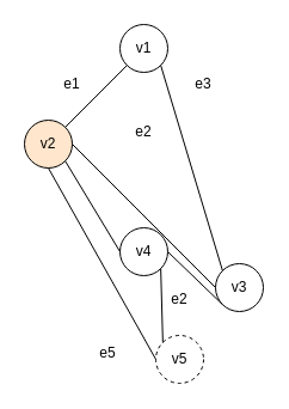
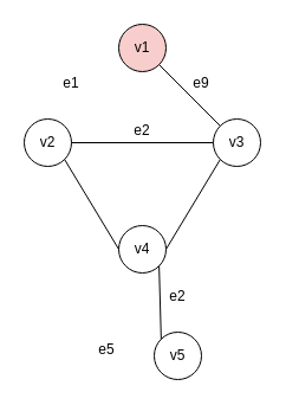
- <mxCell id="2" value="v1" style="ellipse;whiteSpace=wrap;html=1;aspect=fixed;" vertex="1" parent="1"><mxGeometry x="100" y="20" width="40" height="40" as="geometry" /></mxCell>
+ <mxCell id="2" value="v1" style="ellipse;whiteSpace=wrap;html=1;aspect=fixed;fillColor=#f8cecc;" vertex="1" parent="1"><mxGeometry x="100" y="20" width="40" height="40" as="geometry" /></mxCell>
- <mxCell id="18" value="e3" style="text;html=1;strokeColor=none;fillColor=none;align=center;verticalAlign=middle;whiteSpace=wrap;rounded=0;" vertex="1" parent="1"><mxGeometry x="150" y="60" width="40" height="20" as="geometry" /></mxCell>
+ <mxCell id="18" value="e9" style="text;html=1;strokeColor=none;fillColor=none;align=center;verticalAlign=middle;whiteSpace=wrap;rounded=0;" vertex="1" parent="1"><mxGeometry x="150" y="60" width="40" height="20" as="geometry" /></mxCell>
- <mxCell id="7" value="" style="endArrow=none;html=1;exitX=1;exitY=0;exitDx=0;exitDy=0;entryX=0;entryY=1;entryDx=0;entryDy=0;" edge="1" parent="1" source="6" target="2"><mxGeometry width="50" height="50" relative="1" as="geometry"><mxPoint x="50" y="100" as="sourcePoint" /><mxPoint x="100" y="50" as="targetPoint" /></mxGeometry></mxCell>
- <mxCell id="6" value="v2" style="ellipse;whiteSpace=wrap;html=1;aspect=fixed;fillColor=#ffe6cc;" vertex="1" parent="1"><mxGeometry x="20" y="100" width="40" height="40" as="geometry" /></mxCell>
+ <mxCell id="6" value="v2" style="ellipse;whiteSpace=wrap;html=1;aspect=fixed;" vertex="1" parent="1"><mxGeometry x="20" y="100" width="40" height="40" as="geometry" /></mxCell>
- <mxCell id="17" value="" style="endArrow=none;html=1;exitX=0.5;exitY=1;exitDx=0;exitDy=0;entryX=0;entryY=0.5;entryDx=0;entryDy=0;" edge="1" parent="1" source="6" target="3"><mxGeometry width="50" height="50" relative="1" as="geometry"><mxPoint x="230" y="250" as="sourcePoint" /><mxPoint x="280" y="200" as="targetPoint" /></mxGeometry></mxCell>
- <mxCell id="4" value="v3" style="ellipse;whiteSpace=wrap;html=1;aspect=fixed;" vertex="1" parent="1"><mxGeometry x="180" y="220" width="40" height="40" as="geometry" /></mxCell>
+ <mxCell id="4" value="v3" style="ellipse;whiteSpace=wrap;html=1;aspect=fixed;" vertex="1" parent="1"><mxGeometry x="180" y="100" width="40" height="40" as="geometry" /></mxCell>
- <mxCell id="3" value="v5" style="ellipse;whiteSpace=wrap;html=1;aspect=fixed;dashed=1;" vertex="1" parent="1"><mxGeometry x="130" y="280" width="40" height="40" as="geometry" /></mxCell>
+ <mxCell id="3" value="v5" style="ellipse;whiteSpace=wrap;html=1;aspect=fixed;" vertex="1" parent="1"><mxGeometry x="130" y="280" width="40" height="40" as="geometry" /></mxCell>
